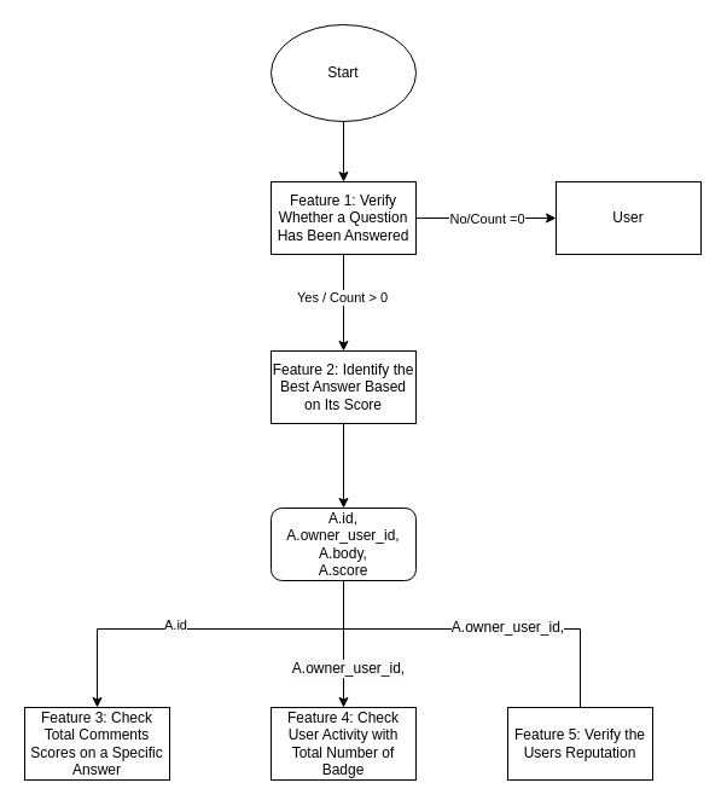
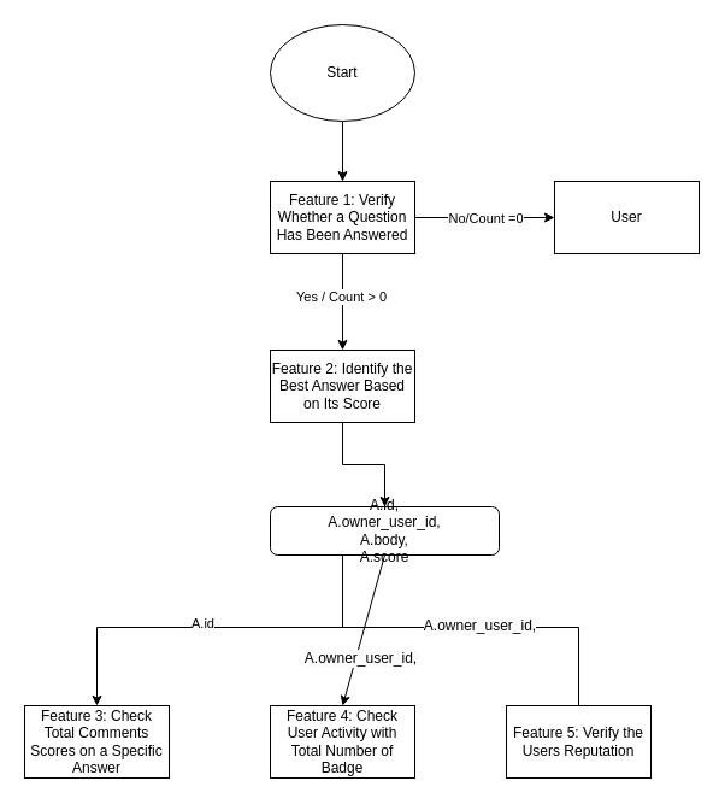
- <mxCell id="11" value="A.id,&lt;div&gt;A.owner_user_id,&lt;/div&gt;&lt;div&gt;A.body,&lt;/div&gt;&lt;div&gt;A.score&lt;/div&gt;" style="rounded=1;whiteSpace=wrap;html=1;" vertex="1" parent="1"><mxGeometry x="224" y="420" width="120" height="60" as="geometry" /></mxCell>
+ <mxCell id="11" value="A.id,&lt;div&gt;A.owner_user_id,&lt;/div&gt;&lt;div&gt;A.body,&lt;/div&gt;&lt;div&gt;A.score&lt;/div&gt;" style="rounded=1;whiteSpace=wrap;html=1;" vertex="1" parent="1"><mxGeometry x="224" y="420" width="190" height="40" as="geometry" /></mxCell>
